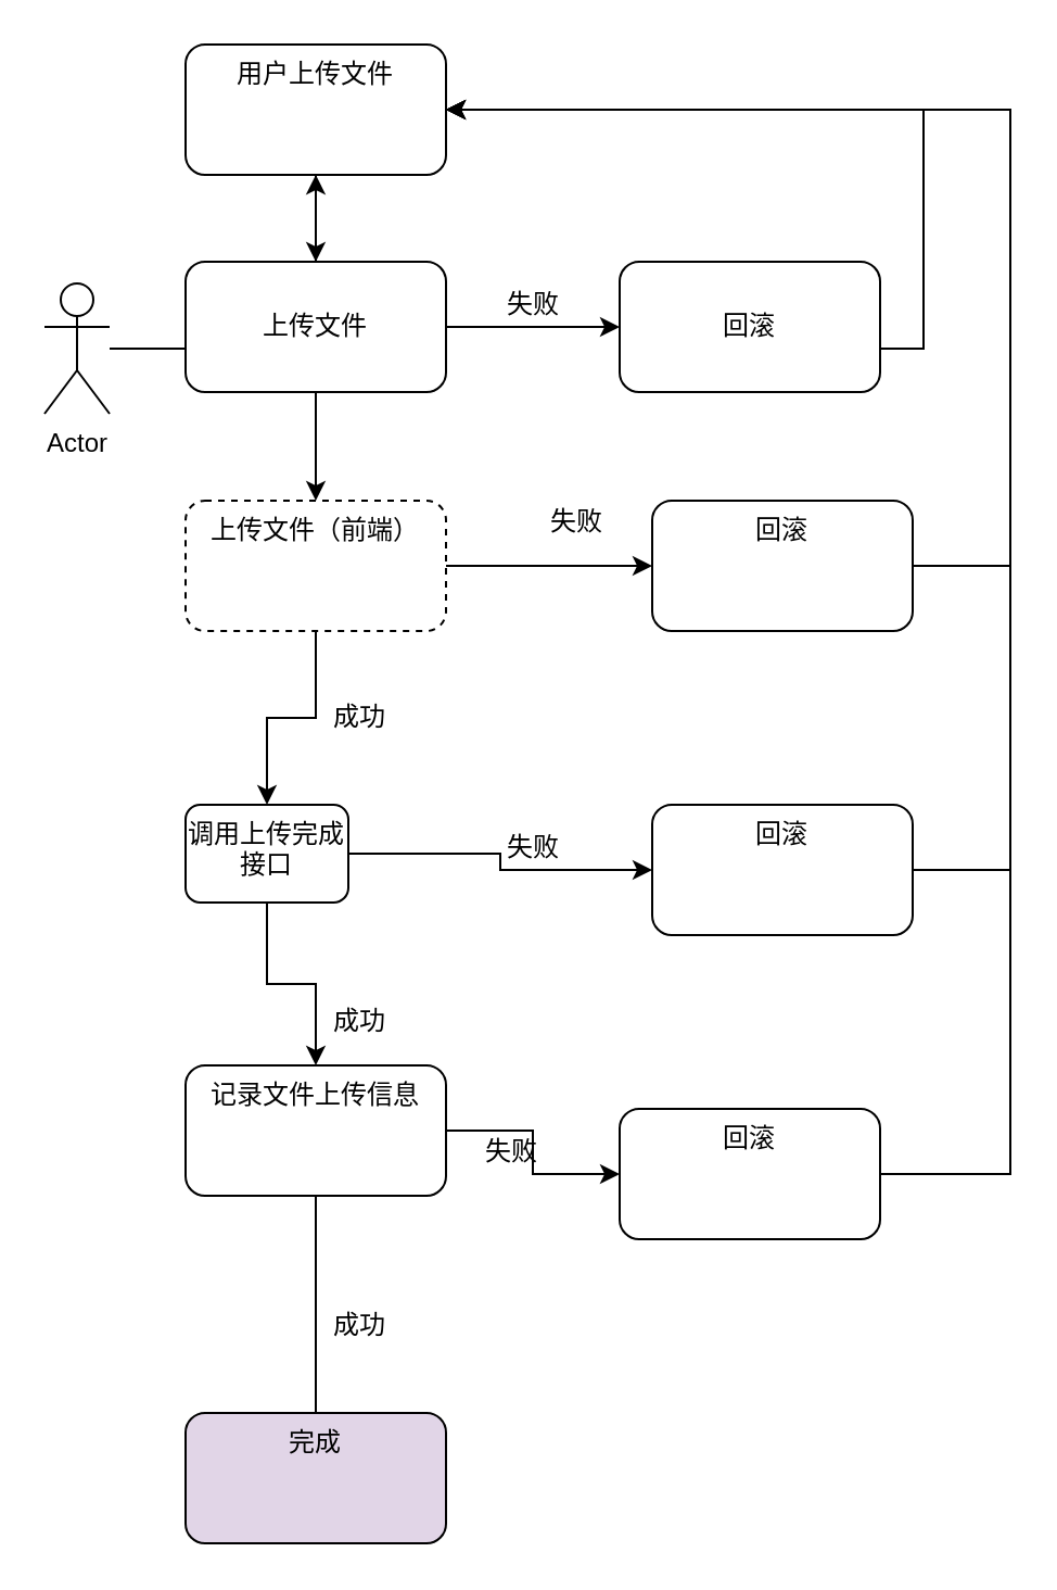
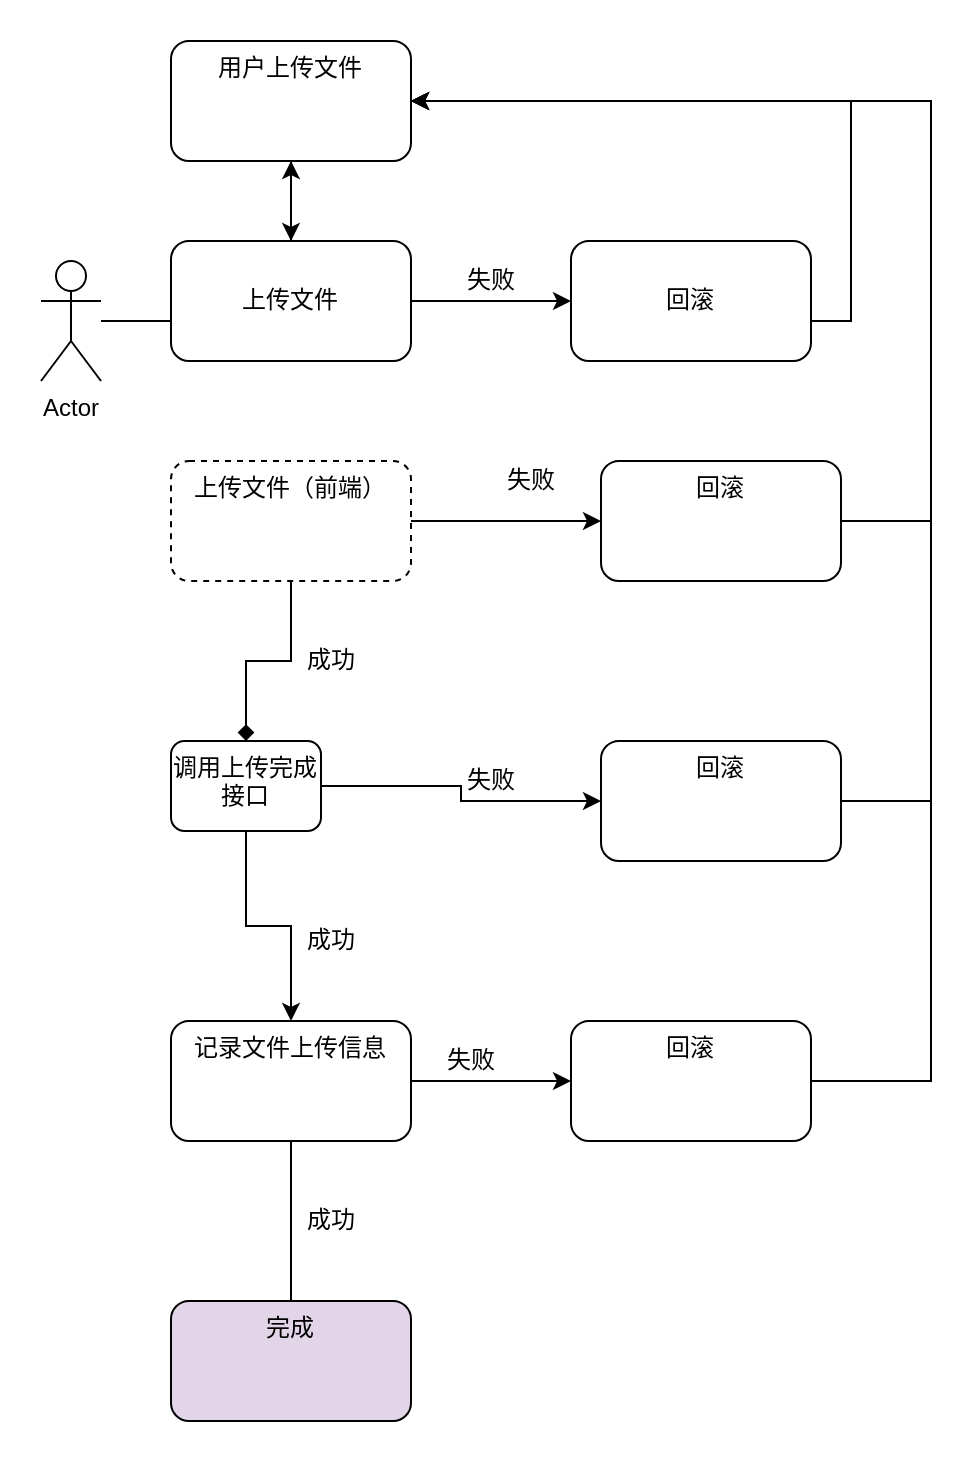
- <mxCell id="16" value="" style="edgeStyle=orthogonalEdgeStyle;rounded=0;orthogonalLoop=1;jettySize=auto;html=1;" edge="1" parent="1" source="18" target="8"><mxGeometry relative="1" as="geometry" /></mxCell>
- <mxCell id="7" value="" style="edgeStyle=orthogonalEdgeStyle;rounded=0;orthogonalLoop=1;jettySize=auto;html=1;" edge="1" parent="1" source="8" target="13"><mxGeometry relative="1" as="geometry" /></mxCell>
+ <mxCell id="7" value="" style="edgeStyle=orthogonalEdgeStyle;rounded=0;orthogonalLoop=1;jettySize=auto;html=1;endArrow=diamond;" edge="1" parent="1" source="8" target="13"><mxGeometry relative="1" as="geometry" /></mxCell>
- <mxCell id="25" value="记录文件上传信息" style="whiteSpace=wrap;html=1;verticalAlign=top;rounded=1;" vertex="1" parent="1"><mxGeometry x="85" y="490" width="120" height="60" as="geometry" /></mxCell>
+ <mxCell id="25" value="记录文件上传信息" style="whiteSpace=wrap;html=1;verticalAlign=top;rounded=1;" vertex="1" parent="1"><mxGeometry x="85" y="510" width="120" height="60" as="geometry" /></mxCell>
